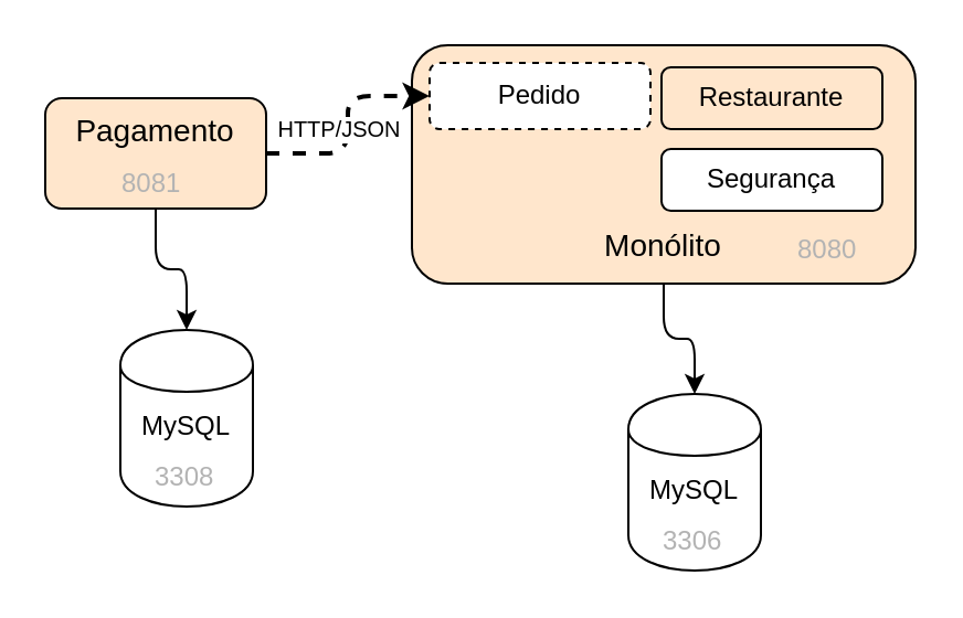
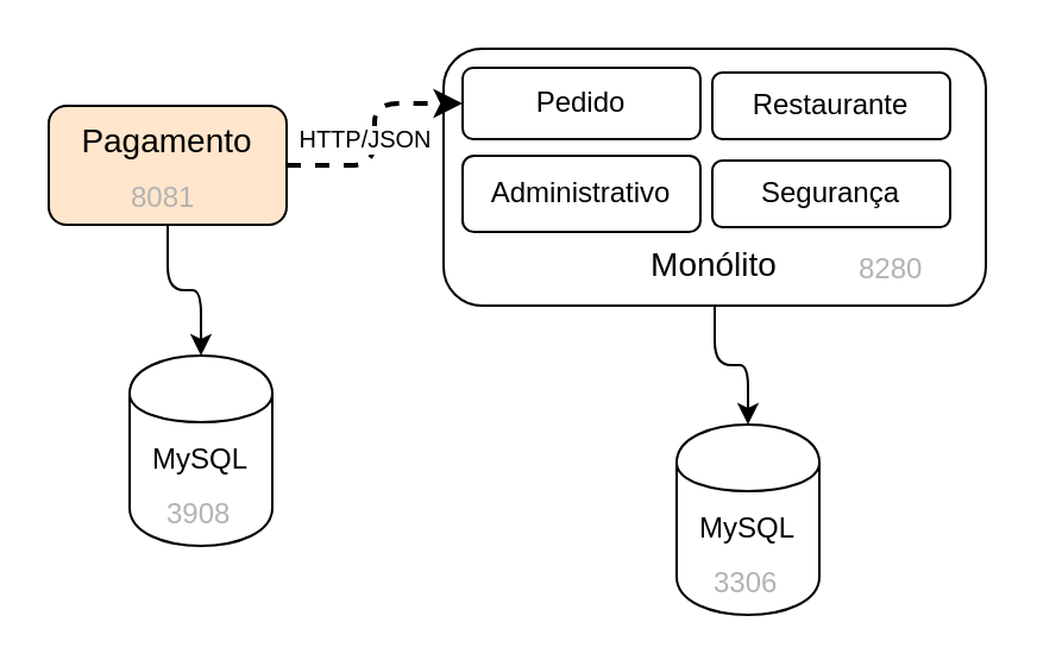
- <mxCell id="6" value="Pedido" style="rounded=1;whiteSpace=wrap;html=1;dashed=1;" parent="1" vertex="1"><mxGeometry x="194" y="28" width="100" height="30" as="geometry" /></mxCell>
+ <mxCell id="6" value="Pedido" style="rounded=1;whiteSpace=wrap;html=1;" parent="1" vertex="1"><mxGeometry x="194" y="28" width="100" height="30" as="geometry" /></mxCell>
- <mxCell id="7" value="Restaurante" style="rounded=1;whiteSpace=wrap;html=1;fillColor=#ffe6cc;" parent="1" vertex="1"><mxGeometry x="299" y="30" width="100" height="28" as="geometry" /></mxCell>
+ <mxCell id="7" value="Restaurante" style="rounded=1;whiteSpace=wrap;html=1;" parent="1" vertex="1"><mxGeometry x="299" y="30" width="100" height="28" as="geometry" /></mxCell>
+ <mxCell id="4" value="Administrativo" style="rounded=1;whiteSpace=wrap;html=1;" parent="1" vertex="1"><mxGeometry x="194" y="65" width="100" height="32" as="geometry" /></mxCell>
- <mxCell id="3" value="&lt;font style=&quot;font-size: 14px&quot;&gt;Monólito&lt;/font&gt;" style="rounded=1;whiteSpace=wrap;html=1;verticalAlign=bottom;spacingBottom=6;fillColor=#ffe6cc;" parent="1" vertex="1"><mxGeometry x="186" y="20" width="228" height="108" as="geometry" /></mxCell>
+ <mxCell id="3" value="&lt;font style=&quot;font-size: 14px&quot;&gt;Monólito&lt;/font&gt;" style="rounded=1;whiteSpace=wrap;html=1;verticalAlign=bottom;spacingBottom=6;" parent="1" vertex="1"><mxGeometry x="186" y="20" width="228" height="108" as="geometry" /></mxCell>
- <mxCell id="8" value="8080" style="text;html=1;resizable=0;points=[];autosize=1;align=left;verticalAlign=top;spacingTop=-4;fontColor=#B3B3B3;" parent="1" vertex="1"><mxGeometry x="359" y="103" width="40" height="20" as="geometry" /></mxCell>
+ <mxCell id="8" value="8280" style="text;html=1;resizable=0;points=[];autosize=1;align=left;verticalAlign=top;spacingTop=-4;fontColor=#B3B3B3;" parent="1" vertex="1"><mxGeometry x="359" y="103" width="40" height="20" as="geometry" /></mxCell>
- <mxCell id="18" value="3308" style="text;html=1;resizable=0;points=[];autosize=1;align=left;verticalAlign=top;spacingTop=-4;fontColor=#B3B3B3;" parent="16" vertex="1"><mxGeometry x="14" y="57" width="40" height="20" as="geometry" /></mxCell>
+ <mxCell id="18" value="3908" style="text;html=1;resizable=0;points=[];autosize=1;align=left;verticalAlign=top;spacingTop=-4;fontColor=#B3B3B3;" parent="16" vertex="1"><mxGeometry x="14" y="57" width="40" height="20" as="geometry" /></mxCell>
